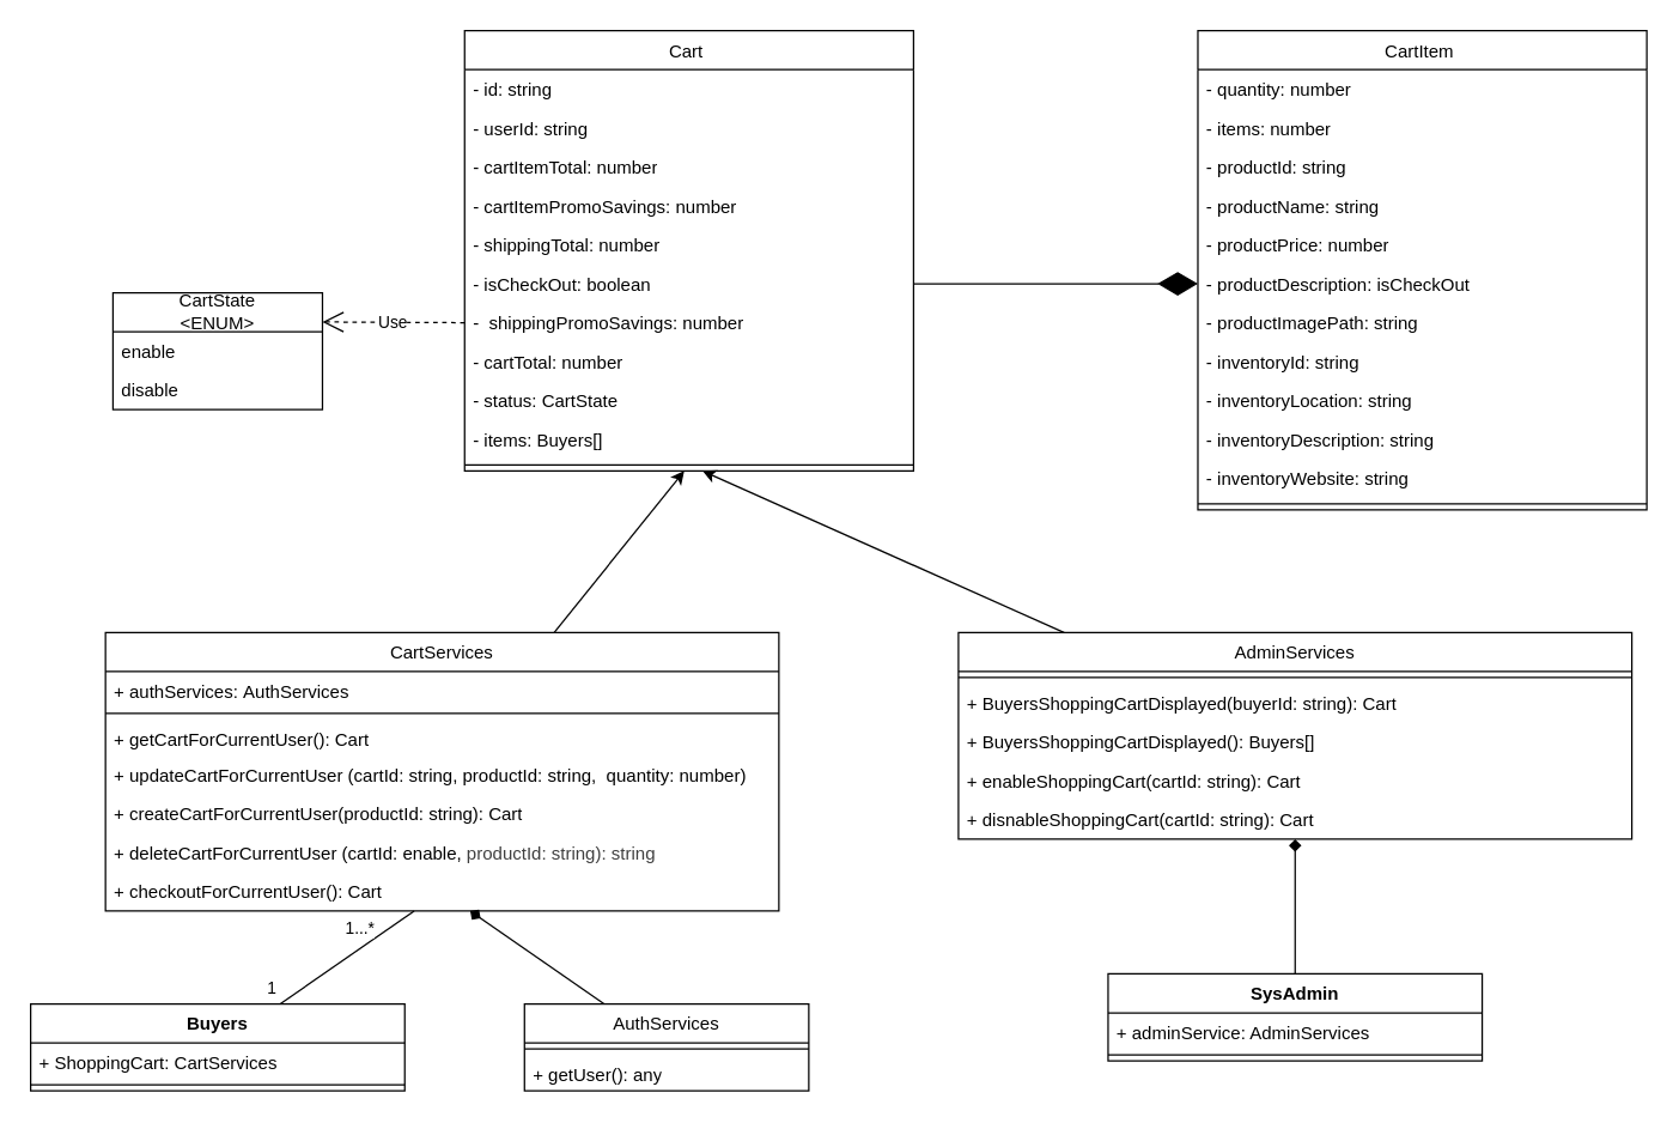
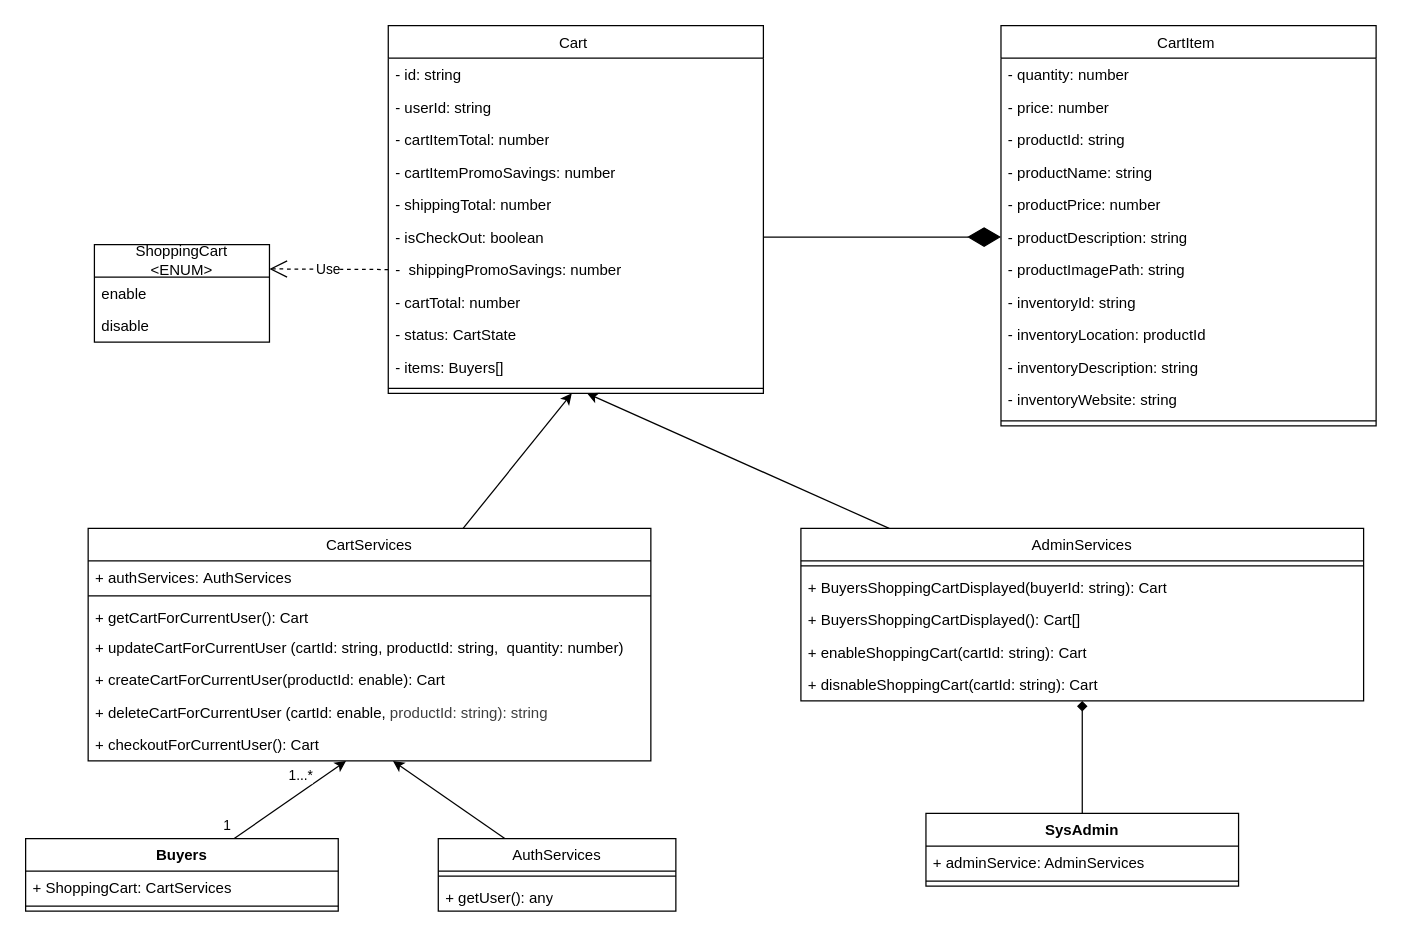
- <mxCell id="16" value="-&amp;nbsp;&lt;span style=&quot;color: rgb(0, 0, 0);&quot;&gt;items: number&lt;/span&gt;" style="text;strokeColor=none;fillColor=none;align=left;verticalAlign=top;spacingLeft=4;spacingRight=4;overflow=hidden;rotatable=0;points=[[0,0.5],[1,0.5]];portConstraint=eastwest;whiteSpace=wrap;html=1;" parent="14" vertex="1"><mxGeometry y="52" width="300" height="26" as="geometry" /></mxCell>
+ <mxCell id="16" value="-&amp;nbsp;&lt;span style=&quot;color: rgb(0, 0, 0);&quot;&gt;price: number&lt;/span&gt;" style="text;strokeColor=none;fillColor=none;align=left;verticalAlign=top;spacingLeft=4;spacingRight=4;overflow=hidden;rotatable=0;points=[[0,0.5],[1,0.5]];portConstraint=eastwest;whiteSpace=wrap;html=1;" parent="14" vertex="1"><mxGeometry y="52" width="300" height="26" as="geometry" /></mxCell>
- <mxCell id="20" value="&lt;span style=&quot;color: rgb(0, 0, 0);&quot;&gt;-&amp;nbsp;&lt;/span&gt;&lt;span style=&quot;color: rgb(0, 0, 0);&quot;&gt;productDescription: isCheckOut&lt;/span&gt;" style="text;strokeColor=none;fillColor=none;align=left;verticalAlign=top;spacingLeft=4;spacingRight=4;overflow=hidden;rotatable=0;points=[[0,0.5],[1,0.5]];portConstraint=eastwest;whiteSpace=wrap;html=1;" parent="14" vertex="1"><mxGeometry y="156" width="300" height="26" as="geometry" /></mxCell>
+ <mxCell id="20" value="&lt;span style=&quot;color: rgb(0, 0, 0);&quot;&gt;-&amp;nbsp;&lt;/span&gt;&lt;span style=&quot;color: rgb(0, 0, 0);&quot;&gt;productDescription: string&lt;/span&gt;" style="text;strokeColor=none;fillColor=none;align=left;verticalAlign=top;spacingLeft=4;spacingRight=4;overflow=hidden;rotatable=0;points=[[0,0.5],[1,0.5]];portConstraint=eastwest;whiteSpace=wrap;html=1;" parent="14" vertex="1"><mxGeometry y="156" width="300" height="26" as="geometry" /></mxCell>
- <mxCell id="43" value="CartState&lt;div&gt;&amp;lt;ENUM&amp;gt;&lt;/div&gt;" style="swimlane;fontStyle=0;childLayout=stackLayout;horizontal=1;startSize=26;fillColor=none;horizontalStack=0;resizeParent=1;resizeParentMax=0;resizeLast=0;collapsible=1;marginBottom=0;whiteSpace=wrap;html=1;" parent="1" vertex="1"><mxGeometry x="75" y="195" width="140" height="78" as="geometry" /></mxCell>
+ <mxCell id="43" value="ShoppingCart&lt;div&gt;&amp;lt;ENUM&amp;gt;&lt;/div&gt;" style="swimlane;fontStyle=0;childLayout=stackLayout;horizontal=1;startSize=26;fillColor=none;horizontalStack=0;resizeParent=1;resizeParentMax=0;resizeLast=0;collapsible=1;marginBottom=0;whiteSpace=wrap;html=1;" parent="1" vertex="1"><mxGeometry x="75" y="195" width="140" height="78" as="geometry" /></mxCell>
- <mxCell id="23" value="&lt;span style=&quot;color: rgb(0, 0, 0);&quot;&gt;-&amp;nbsp;&lt;/span&gt;&lt;span style=&quot;color: rgb(0, 0, 0);&quot;&gt;inventoryLocation: string&lt;/span&gt;" style="text;strokeColor=none;fillColor=none;align=left;verticalAlign=top;spacingLeft=4;spacingRight=4;overflow=hidden;rotatable=0;points=[[0,0.5],[1,0.5]];portConstraint=eastwest;whiteSpace=wrap;html=1;" parent="14" vertex="1"><mxGeometry y="234" width="300" height="26" as="geometry" /></mxCell>
+ <mxCell id="23" value="&lt;span style=&quot;color: rgb(0, 0, 0);&quot;&gt;-&amp;nbsp;&lt;/span&gt;&lt;span style=&quot;color: rgb(0, 0, 0);&quot;&gt;inventoryLocation: productId&lt;/span&gt;" style="text;strokeColor=none;fillColor=none;align=left;verticalAlign=top;spacingLeft=4;spacingRight=4;overflow=hidden;rotatable=0;points=[[0,0.5],[1,0.5]];portConstraint=eastwest;whiteSpace=wrap;html=1;" parent="14" vertex="1"><mxGeometry y="234" width="300" height="26" as="geometry" /></mxCell>
- <mxCell id="40" value="+ BuyersShoppingCartDisplayed(): Buyers[]" style="text;strokeColor=none;fillColor=none;align=left;verticalAlign=top;spacingLeft=4;spacingRight=4;overflow=hidden;rotatable=0;points=[[0,0.5],[1,0.5]];portConstraint=eastwest;whiteSpace=wrap;html=1;" parent="37" vertex="1"><mxGeometry y="60" width="450" height="26" as="geometry" /></mxCell>
+ <mxCell id="40" value="+ BuyersShoppingCartDisplayed(): Cart[]" style="text;strokeColor=none;fillColor=none;align=left;verticalAlign=top;spacingLeft=4;spacingRight=4;overflow=hidden;rotatable=0;points=[[0,0.5],[1,0.5]];portConstraint=eastwest;whiteSpace=wrap;html=1;" parent="37" vertex="1"><mxGeometry y="60" width="450" height="26" as="geometry" /></mxCell>
- <mxCell id="33" value="+ createCartForCurrentUser(productId: string): Cart" style="text;strokeColor=none;fillColor=none;align=left;verticalAlign=top;spacingLeft=4;spacingRight=4;overflow=hidden;rotatable=0;points=[[0,0.5],[1,0.5]];portConstraint=eastwest;whiteSpace=wrap;html=1;" parent="28" vertex="1"><mxGeometry y="108" width="450" height="26" as="geometry" /></mxCell>
+ <mxCell id="33" value="+ createCartForCurrentUser(productId: enable): Cart" style="text;strokeColor=none;fillColor=none;align=left;verticalAlign=top;spacingLeft=4;spacingRight=4;overflow=hidden;rotatable=0;points=[[0,0.5],[1,0.5]];portConstraint=eastwest;whiteSpace=wrap;html=1;" parent="28" vertex="1"><mxGeometry y="108" width="450" height="26" as="geometry" /></mxCell>
- <mxCell id="51" value="" style="edgeStyle=none;html=1;endArrow=none;" parent="1" source="54" target="35" edge="1"><mxGeometry relative="1" as="geometry" /></mxCell>
+ <mxCell id="51" value="" style="edgeStyle=none;html=1;" parent="1" source="54" target="35" edge="1"><mxGeometry relative="1" as="geometry" /></mxCell>
- <mxCell id="46" value="" style="edgeStyle=none;html=1;endArrow=diamond;" parent="1" source="47" target="35" edge="1"><mxGeometry relative="1" as="geometry" /></mxCell>
+ <mxCell id="46" value="" style="edgeStyle=none;html=1;" parent="1" source="47" target="35" edge="1"><mxGeometry relative="1" as="geometry" /></mxCell>
